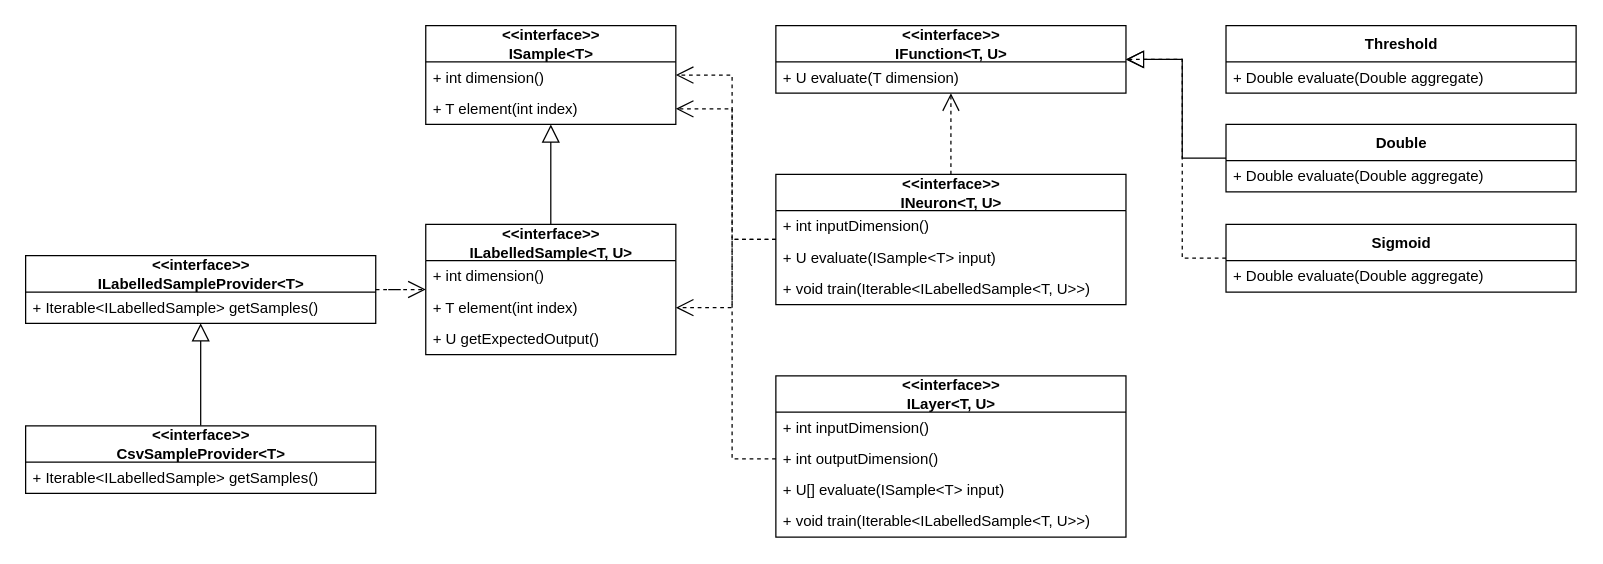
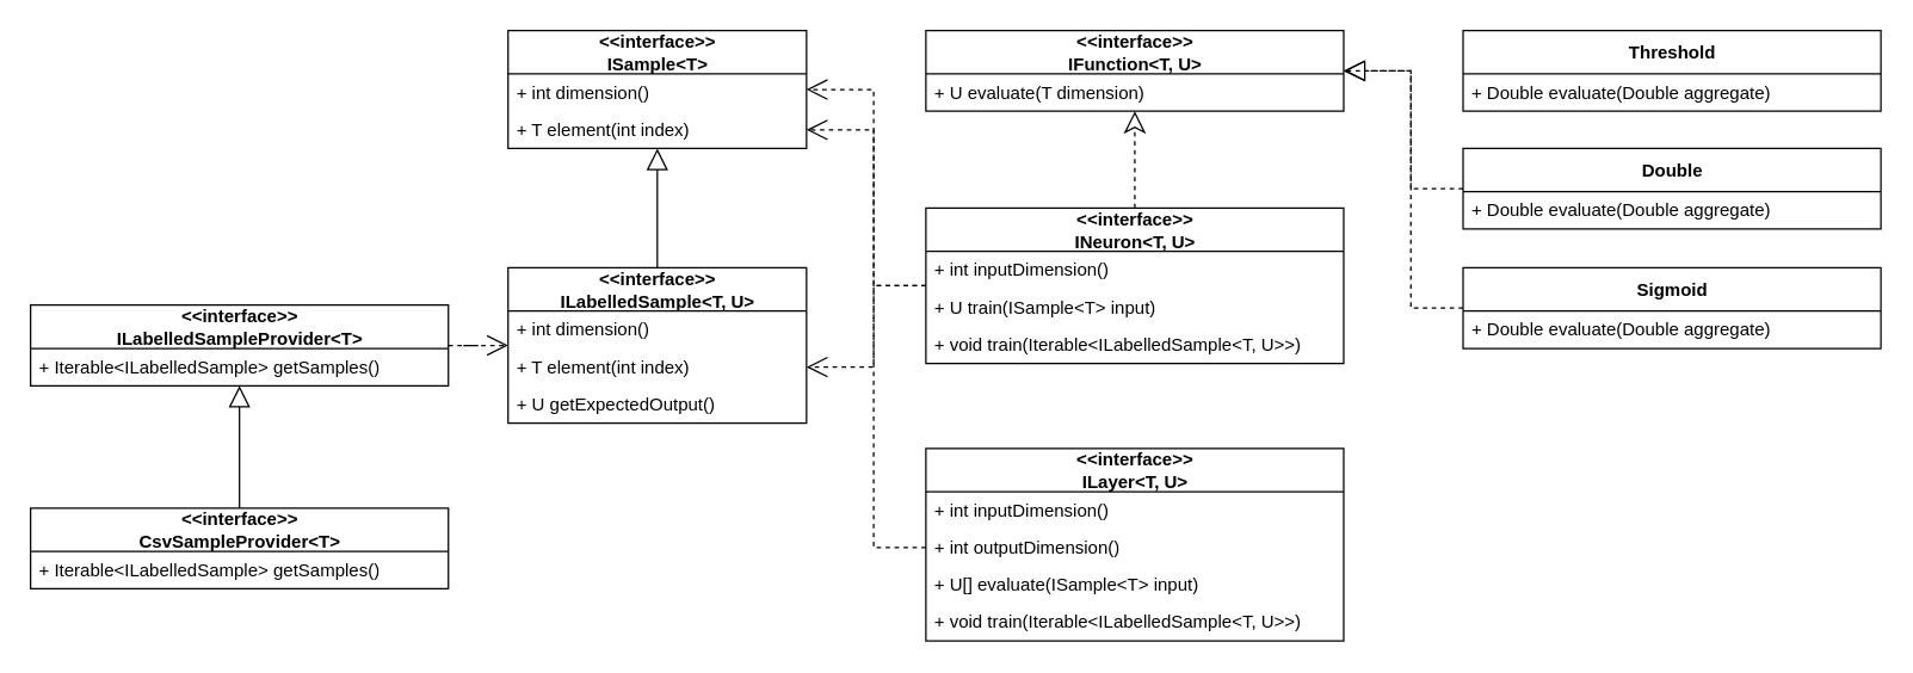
- <mxCell id="8" style="edgeStyle=orthogonalEdgeStyle;rounded=0;orthogonalLoop=1;jettySize=auto;html=1;exitX=0.5;exitY=0;exitDx=0;exitDy=0;endArrow=open;endFill=0;endSize=12;dashed=1;" parent="1" source="9" target="13" edge="1"><mxGeometry relative="1" as="geometry" /></mxCell>
+ <mxCell id="8" style="edgeStyle=orthogonalEdgeStyle;rounded=0;orthogonalLoop=1;jettySize=auto;html=1;exitX=0.5;exitY=0;exitDx=0;exitDy=0;endArrow=classic;endFill=0;endSize=12;dashed=1;" parent="1" source="9" target="13" edge="1"><mxGeometry relative="1" as="geometry" /></mxCell>
- <mxCell id="29" style="edgeStyle=orthogonalEdgeStyle;rounded=0;orthogonalLoop=1;jettySize=auto;html=1;exitX=0;exitY=0.5;exitDx=0;exitDy=0;dashed=0;endArrow=block;endFill=0;endSize=12;entryX=1;entryY=0.5;entryDx=0;entryDy=0;" parent="1" source="30" target="13" edge="1"><mxGeometry relative="1" as="geometry" /></mxCell>
+ <mxCell id="29" style="edgeStyle=orthogonalEdgeStyle;rounded=0;orthogonalLoop=1;jettySize=auto;html=1;exitX=0;exitY=0.5;exitDx=0;exitDy=0;dashed=1;endArrow=block;endFill=0;endSize=12;entryX=1;entryY=0.5;entryDx=0;entryDy=0;" parent="1" source="30" target="13" edge="1"><mxGeometry relative="1" as="geometry" /></mxCell>
- <mxCell id="11" value="&lt;div&gt;+ U evaluate(ISample&amp;lt;T&amp;gt; input)&lt;/div&gt;" style="text;html=1;strokeColor=none;fillColor=none;align=left;verticalAlign=middle;spacingLeft=4;spacingRight=4;overflow=hidden;rotatable=0;points=[[0,0.5],[1,0.5]];portConstraint=eastwest;" parent="9" vertex="1"><mxGeometry y="54" width="280" height="25" as="geometry" /></mxCell>
+ <mxCell id="11" value="&lt;div&gt;+ U train(ISample&amp;lt;T&amp;gt; input)&lt;/div&gt;" style="text;html=1;strokeColor=none;fillColor=none;align=left;verticalAlign=middle;spacingLeft=4;spacingRight=4;overflow=hidden;rotatable=0;points=[[0,0.5],[1,0.5]];portConstraint=eastwest;" parent="9" vertex="1"><mxGeometry y="54" width="280" height="25" as="geometry" /></mxCell>
